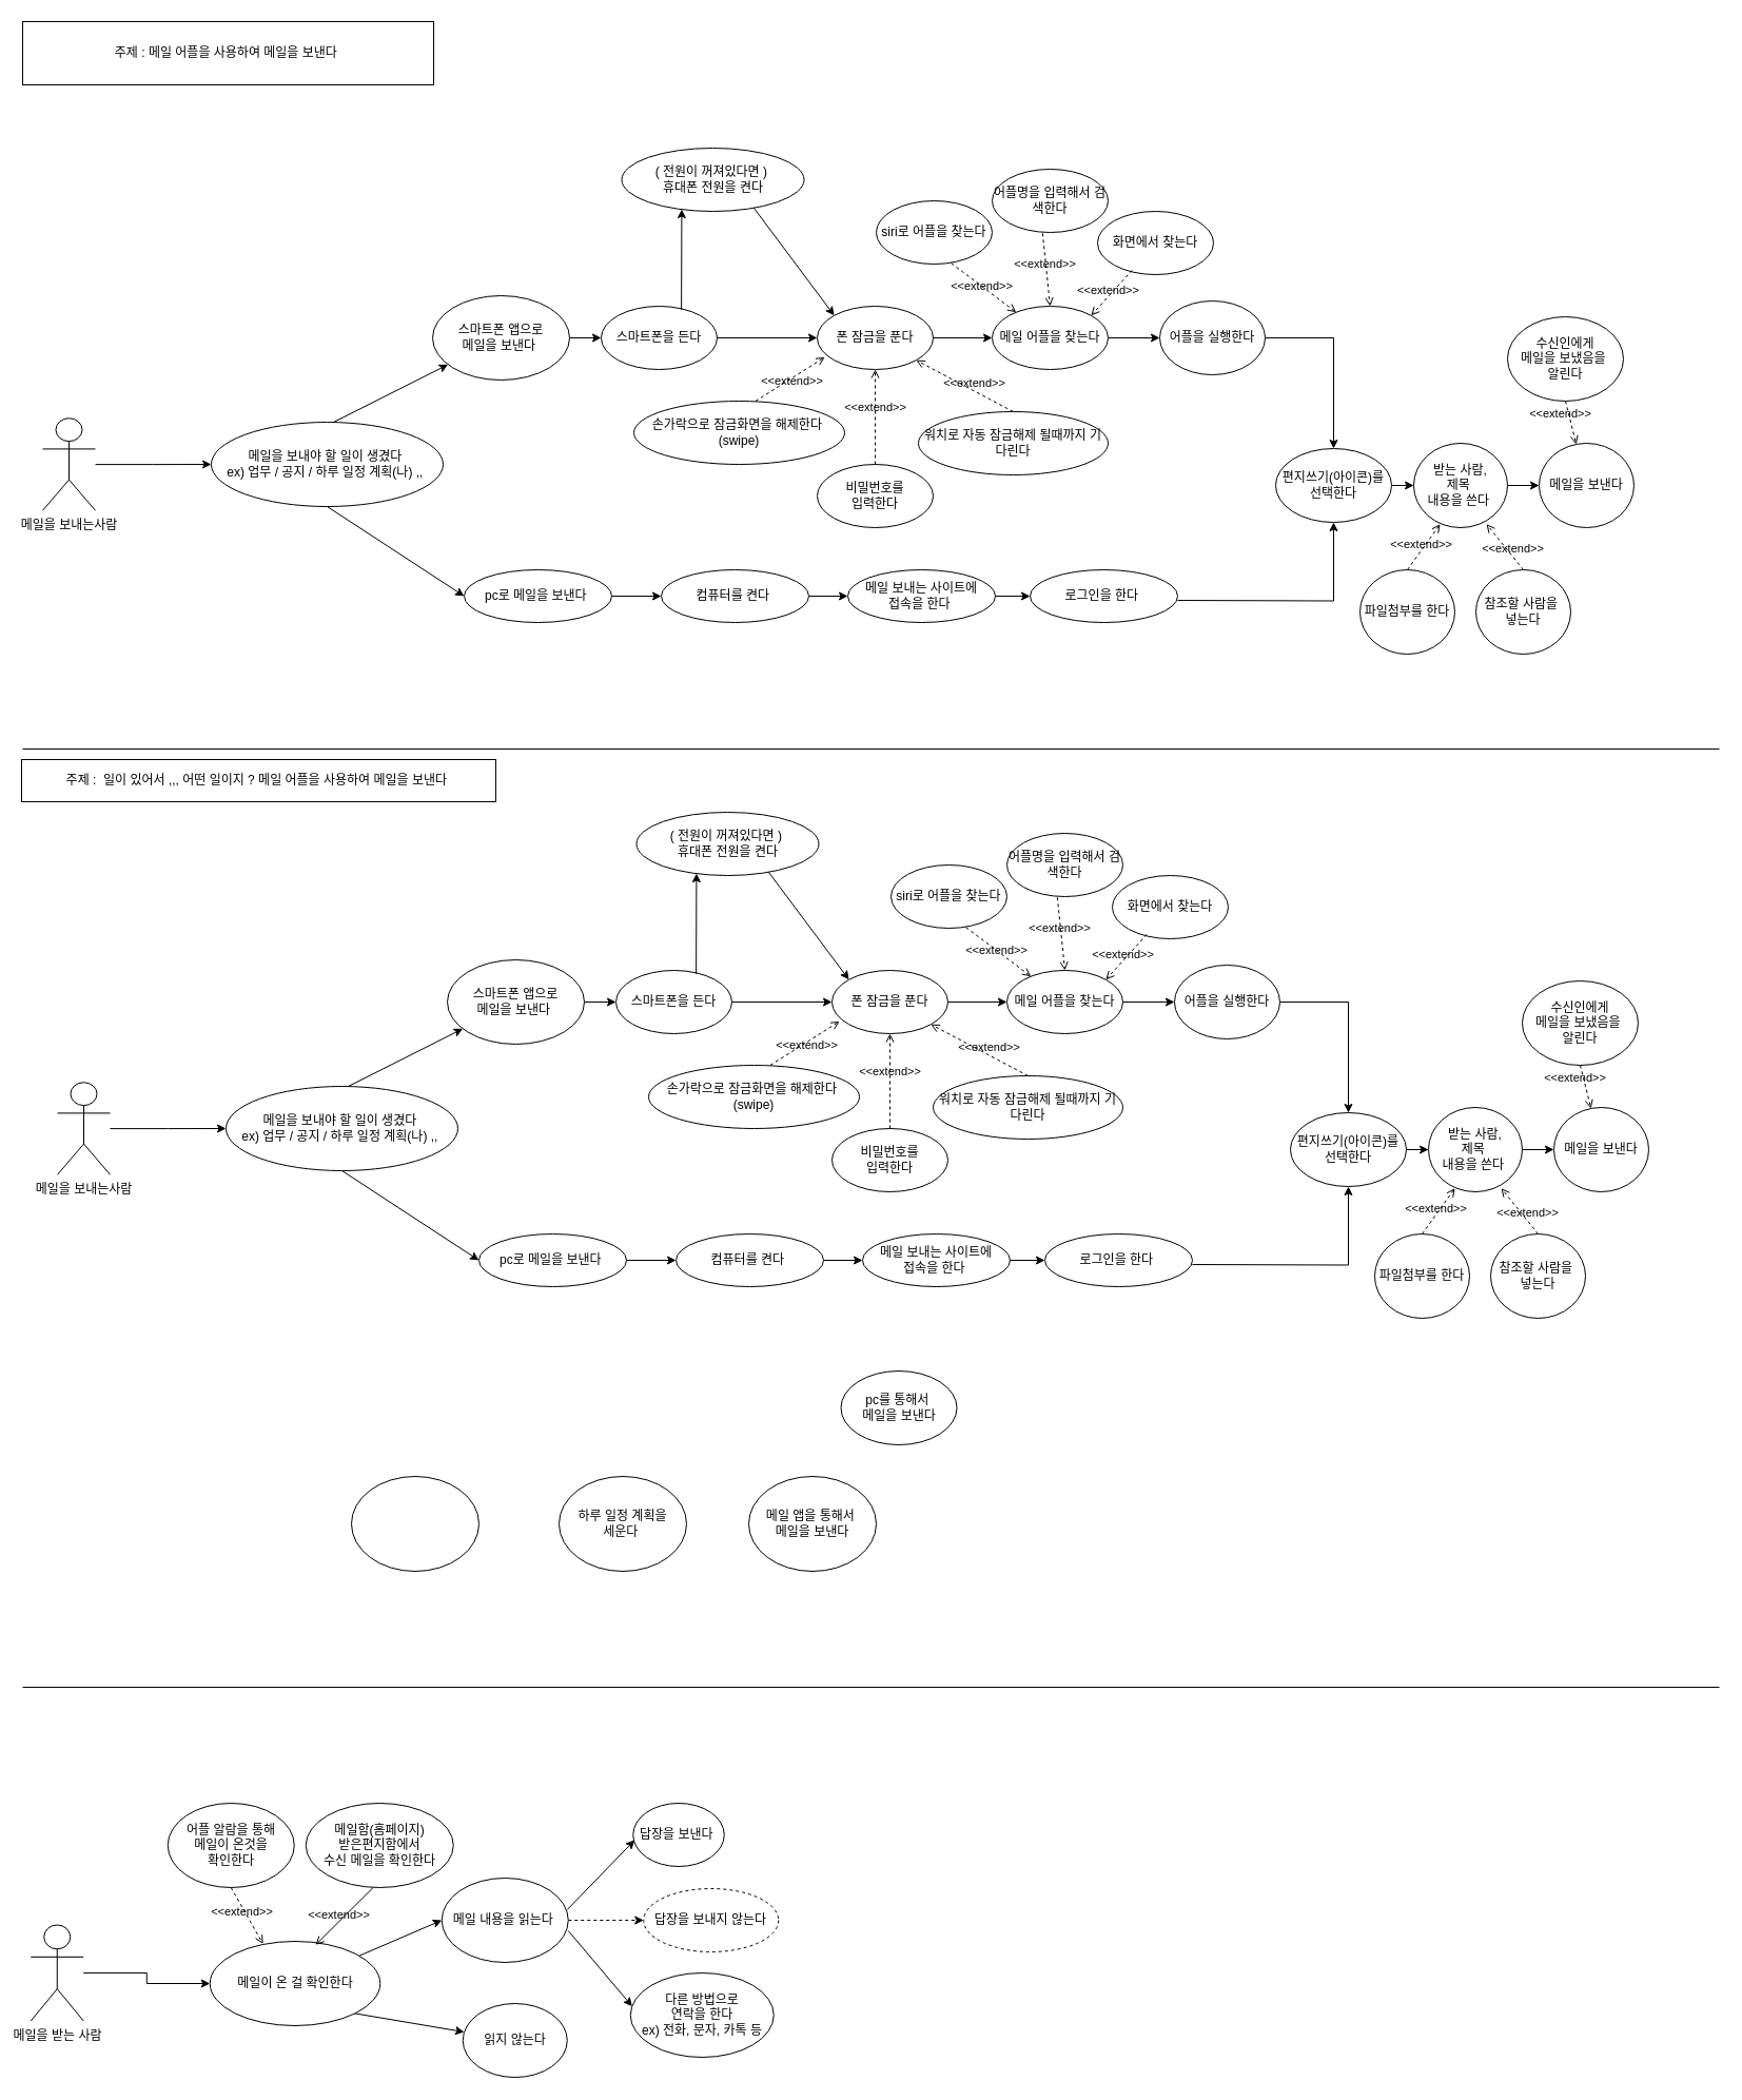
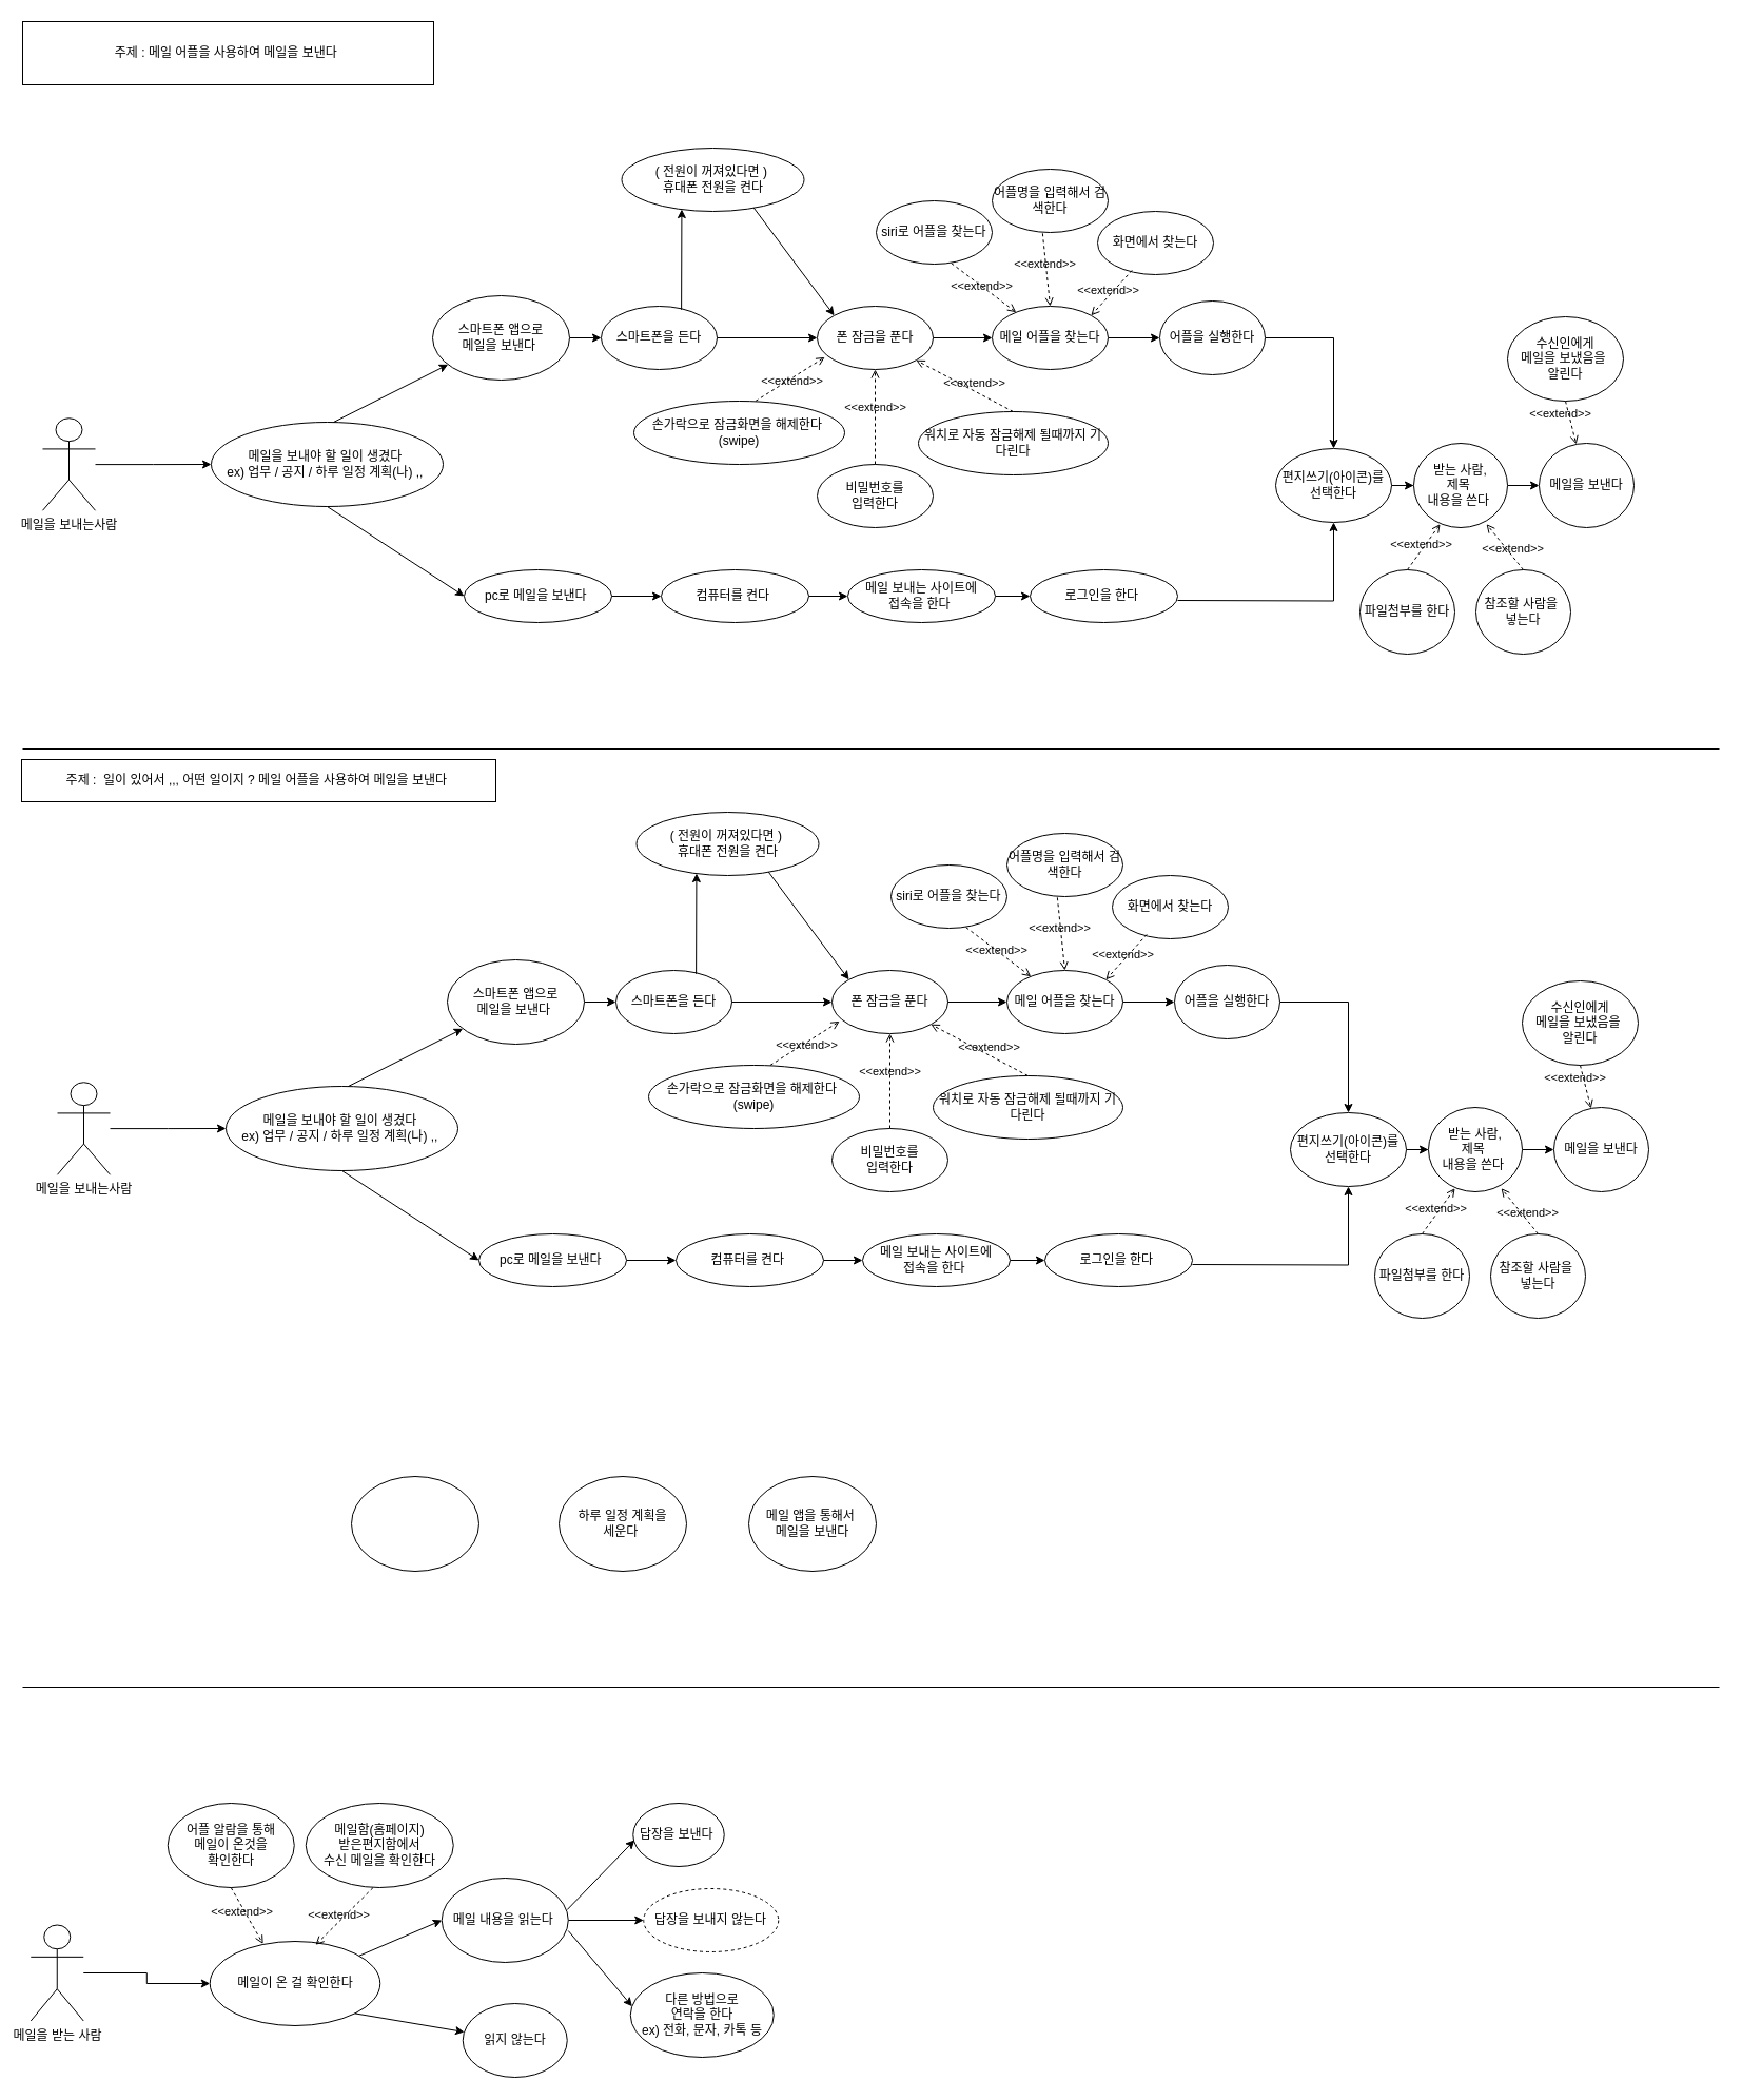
- <mxCell id="119" value="pc를 통해서&amp;nbsp;&lt;br&gt;메일을 보낸다" style="ellipse;whiteSpace=wrap;html=1;" vertex="1" parent="1"><mxGeometry x="797.5" y="1300" width="110" height="70" as="geometry" /></mxCell>
- <mxCell id="54" value="&amp;lt;&amp;lt;extend&amp;gt;&amp;gt;" style="html=1;verticalAlign=bottom;labelBackgroundColor=none;endArrow=open;endFill=0;dashed=0;rounded=0;exitX=0.455;exitY=1.002;exitDx=0;exitDy=0;exitPerimeter=0;entryX=0.621;entryY=0.042;entryDx=0;entryDy=0;entryPerimeter=0;" parent="1" source="48" target="41" edge="1"><mxGeometry x="0.248" y="2" width="160" relative="1" as="geometry"><mxPoint x="338.75" y="1790" as="sourcePoint" /><mxPoint x="299.75" y="1833" as="targetPoint" /><mxPoint as="offset" /></mxGeometry></mxCell>
+ <mxCell id="54" value="&amp;lt;&amp;lt;extend&amp;gt;&amp;gt;" style="html=1;verticalAlign=bottom;labelBackgroundColor=none;endArrow=open;endFill=0;dashed=1;rounded=0;exitX=0.455;exitY=1.002;exitDx=0;exitDy=0;exitPerimeter=0;entryX=0.621;entryY=0.042;entryDx=0;entryDy=0;entryPerimeter=0;" parent="1" source="48" target="41" edge="1"><mxGeometry x="0.248" y="2" width="160" relative="1" as="geometry"><mxPoint x="338.75" y="1790" as="sourcePoint" /><mxPoint x="299.75" y="1833" as="targetPoint" /><mxPoint as="offset" /></mxGeometry></mxCell>
- <mxCell id="43" value="" style="edgeStyle=orthogonalEdgeStyle;rounded=0;orthogonalLoop=1;jettySize=auto;html=1;dashed=1;" parent="1" source="44" target="46" edge="1"><mxGeometry relative="1" as="geometry" /></mxCell>
+ <mxCell id="43" value="" style="edgeStyle=orthogonalEdgeStyle;rounded=0;orthogonalLoop=1;jettySize=auto;html=1;" parent="1" source="44" target="46" edge="1"><mxGeometry relative="1" as="geometry" /></mxCell>
